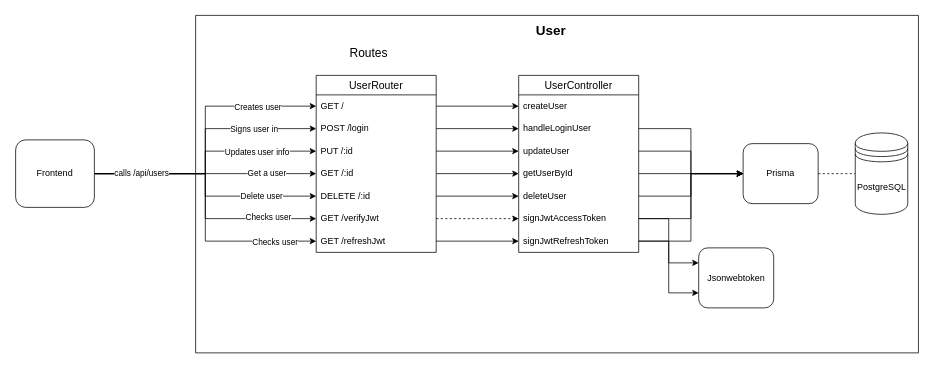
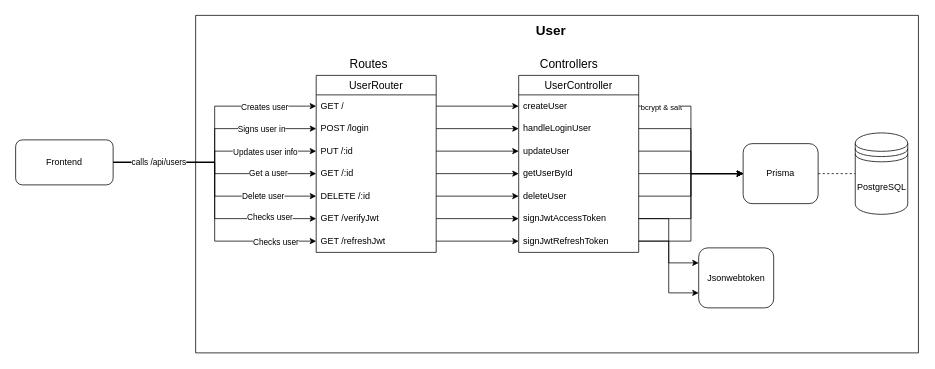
- <mxCell id="4" value="Routes" style="text;html=1;strokeColor=none;fillColor=none;align=center;verticalAlign=middle;whiteSpace=wrap;rounded=0;fontSize=16;" vertex="1" parent="2"><mxGeometry x="180.75" y="35" width="100" height="30" as="geometry" /></mxCell>
+ <mxCell id="4" value="Routes" style="text;html=1;strokeColor=none;fillColor=none;align=center;verticalAlign=middle;whiteSpace=wrap;rounded=0;fontSize=16;" vertex="1" parent="2"><mxGeometry x="180.75" y="50" width="100" height="30" as="geometry" /></mxCell>
+ <mxCell id="5" value="Controllers" style="text;html=1;strokeColor=none;fillColor=none;align=center;verticalAlign=middle;whiteSpace=wrap;rounded=0;fontSize=16;" vertex="1" parent="2"><mxGeometry x="448.25" y="50" width="100" height="30" as="geometry" /></mxCell>
+ <mxCell id="29" style="edgeStyle=orthogonalEdgeStyle;rounded=0;orthogonalLoop=1;jettySize=auto;html=1;entryX=0;entryY=0.5;entryDx=0;entryDy=0;" edge="1" parent="2" source="15" target="47"><mxGeometry relative="1" as="geometry"><mxPoint x="737" y="128.125" as="targetPoint" /></mxGeometry></mxCell>
+ <mxCell id="30" value="bcrypt &amp;amp; salt" style="edgeLabel;html=1;align=center;verticalAlign=middle;resizable=0;points=[];fontSize=10;" vertex="1" connectable="0" parent="29"><mxGeometry x="-0.804" relative="1" as="geometry"><mxPoint x="8" as="offset" /></mxGeometry></mxCell>
- <mxCell id="64" value="Frontend" style="rounded=1;whiteSpace=wrap;html=1;" vertex="1" parent="1"><mxGeometry x="20" y="186" width="105" height="90" as="geometry" /></mxCell>
+ <mxCell id="64" value="Frontend" style="rounded=1;whiteSpace=wrap;html=1;" vertex="1" parent="1"><mxGeometry x="20" y="186" width="130" height="60" as="geometry" /></mxCell>
- <mxCell id="27" style="edgeStyle=orthogonalEdgeStyle;rounded=0;orthogonalLoop=1;jettySize=auto;html=1;entryX=0;entryY=0.5;entryDx=0;entryDy=0;dashed=1;" edge="1" parent="2" source="12" target="20"><mxGeometry relative="1" as="geometry" /></mxCell>
+ <mxCell id="27" style="edgeStyle=orthogonalEdgeStyle;rounded=0;orthogonalLoop=1;jettySize=auto;html=1;entryX=0;entryY=0.5;entryDx=0;entryDy=0;" edge="1" parent="2" source="12" target="20"><mxGeometry relative="1" as="geometry" /></mxCell>
